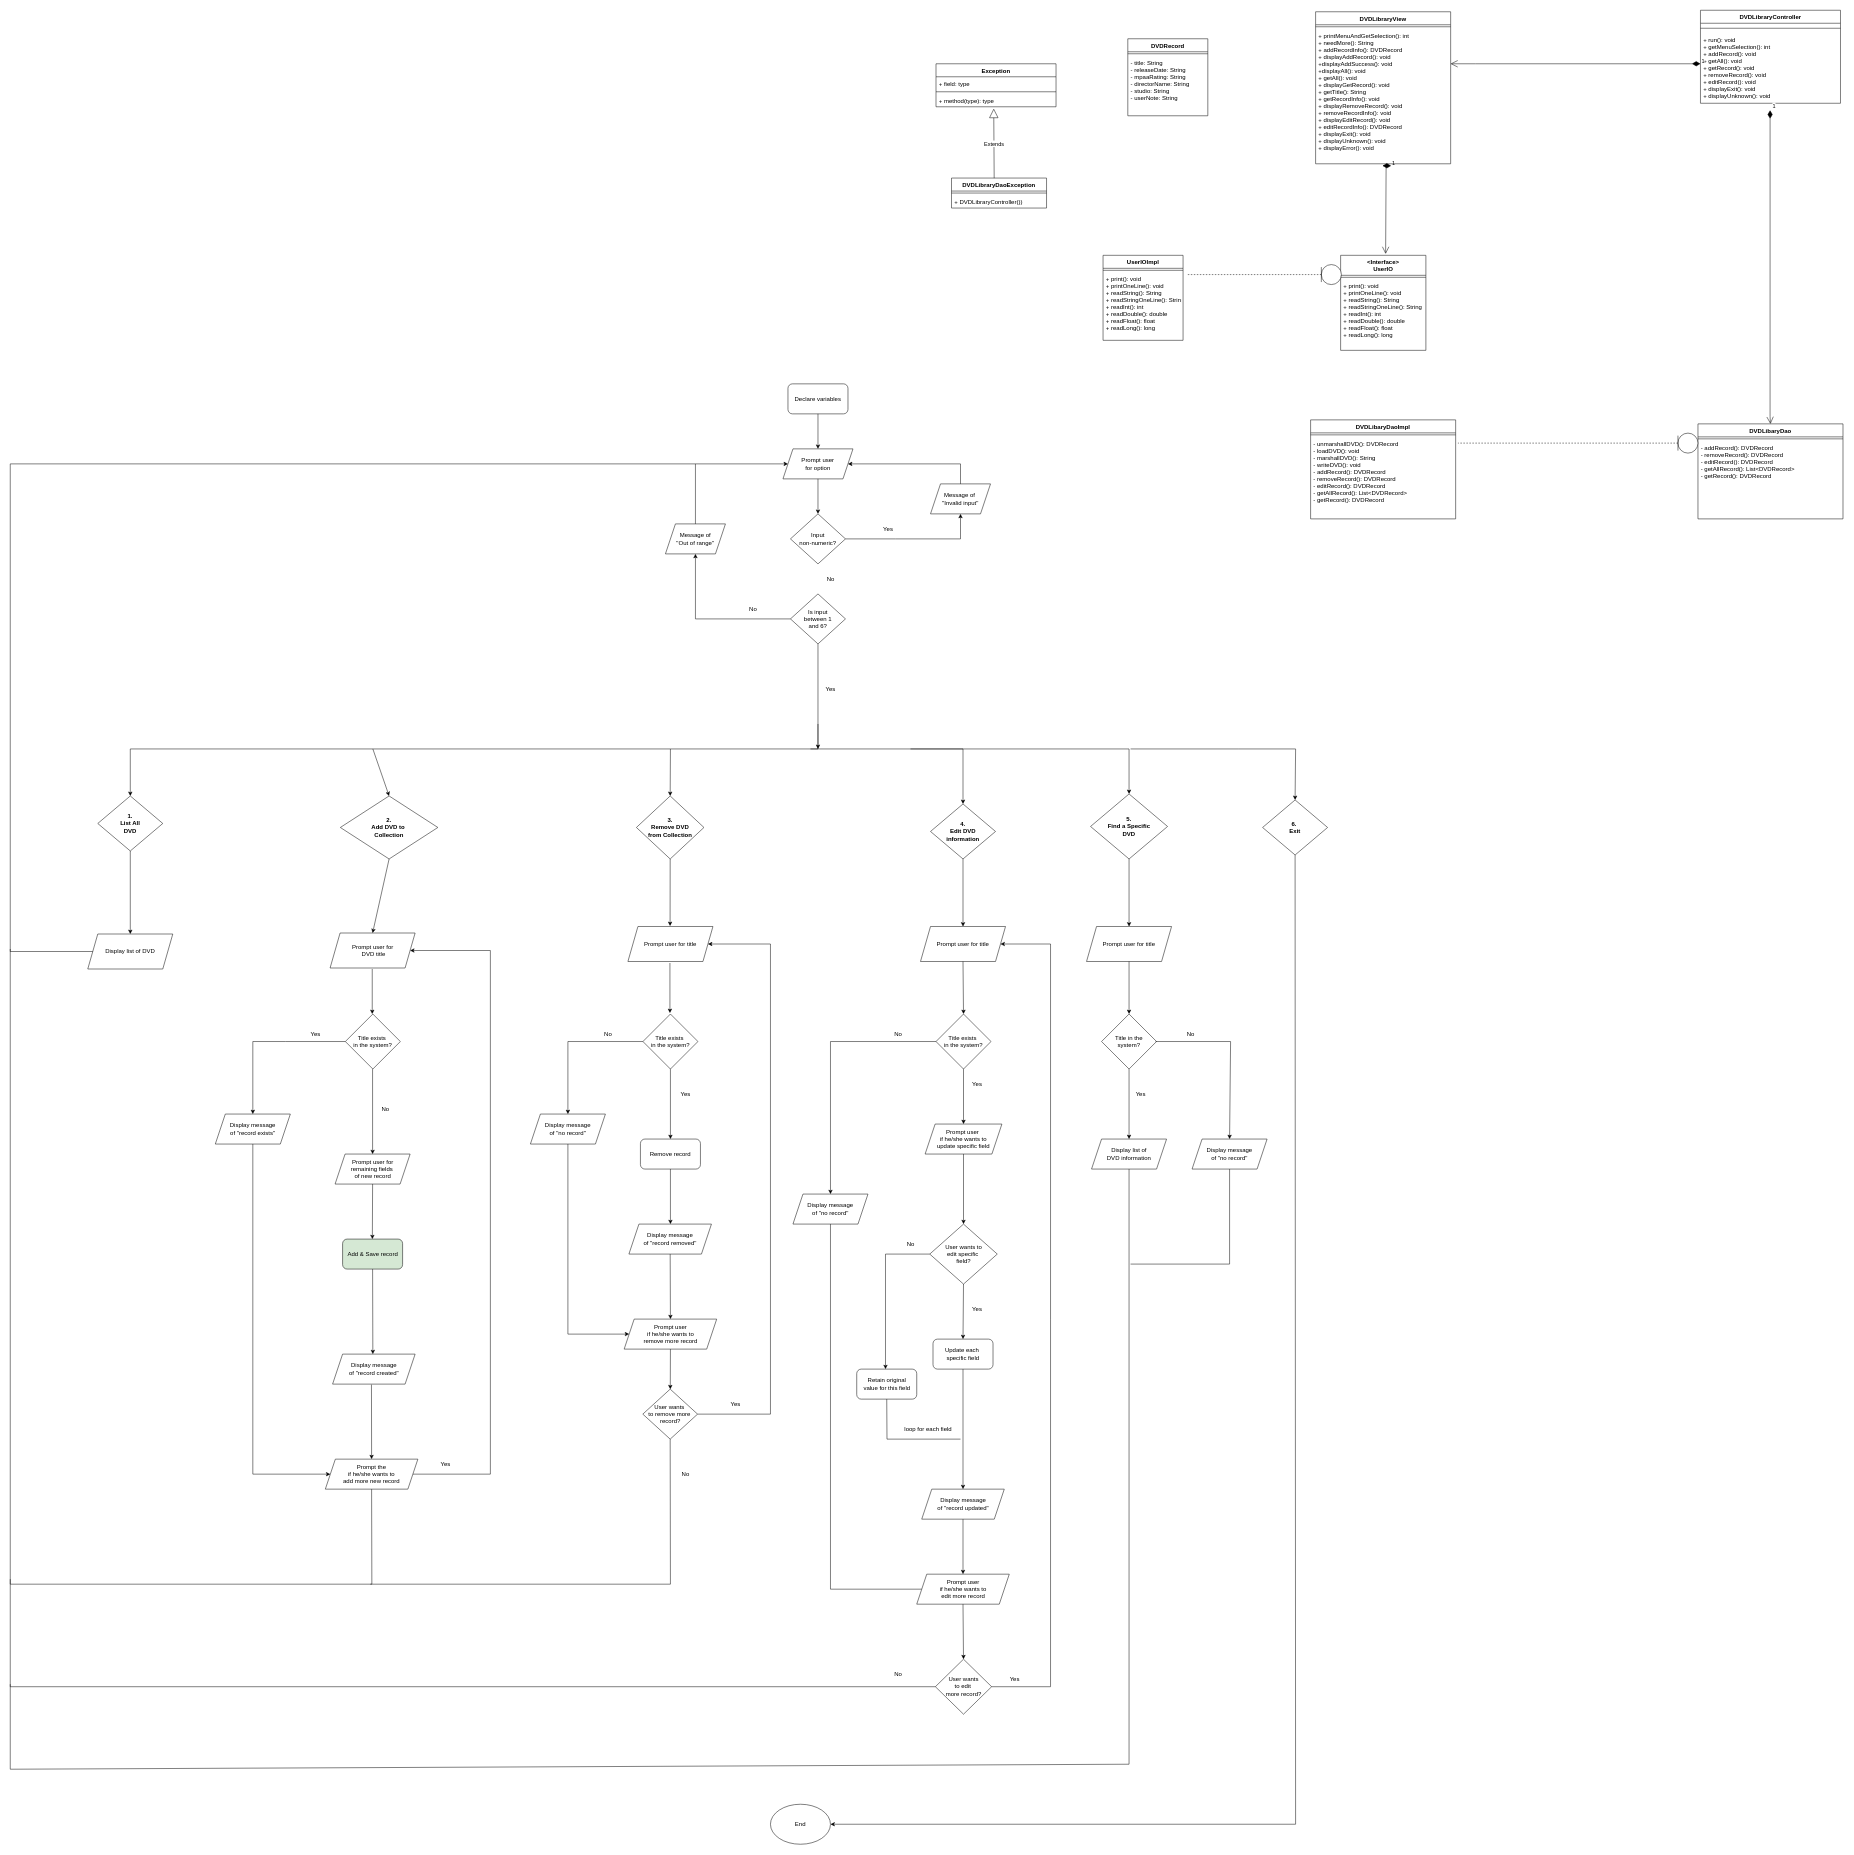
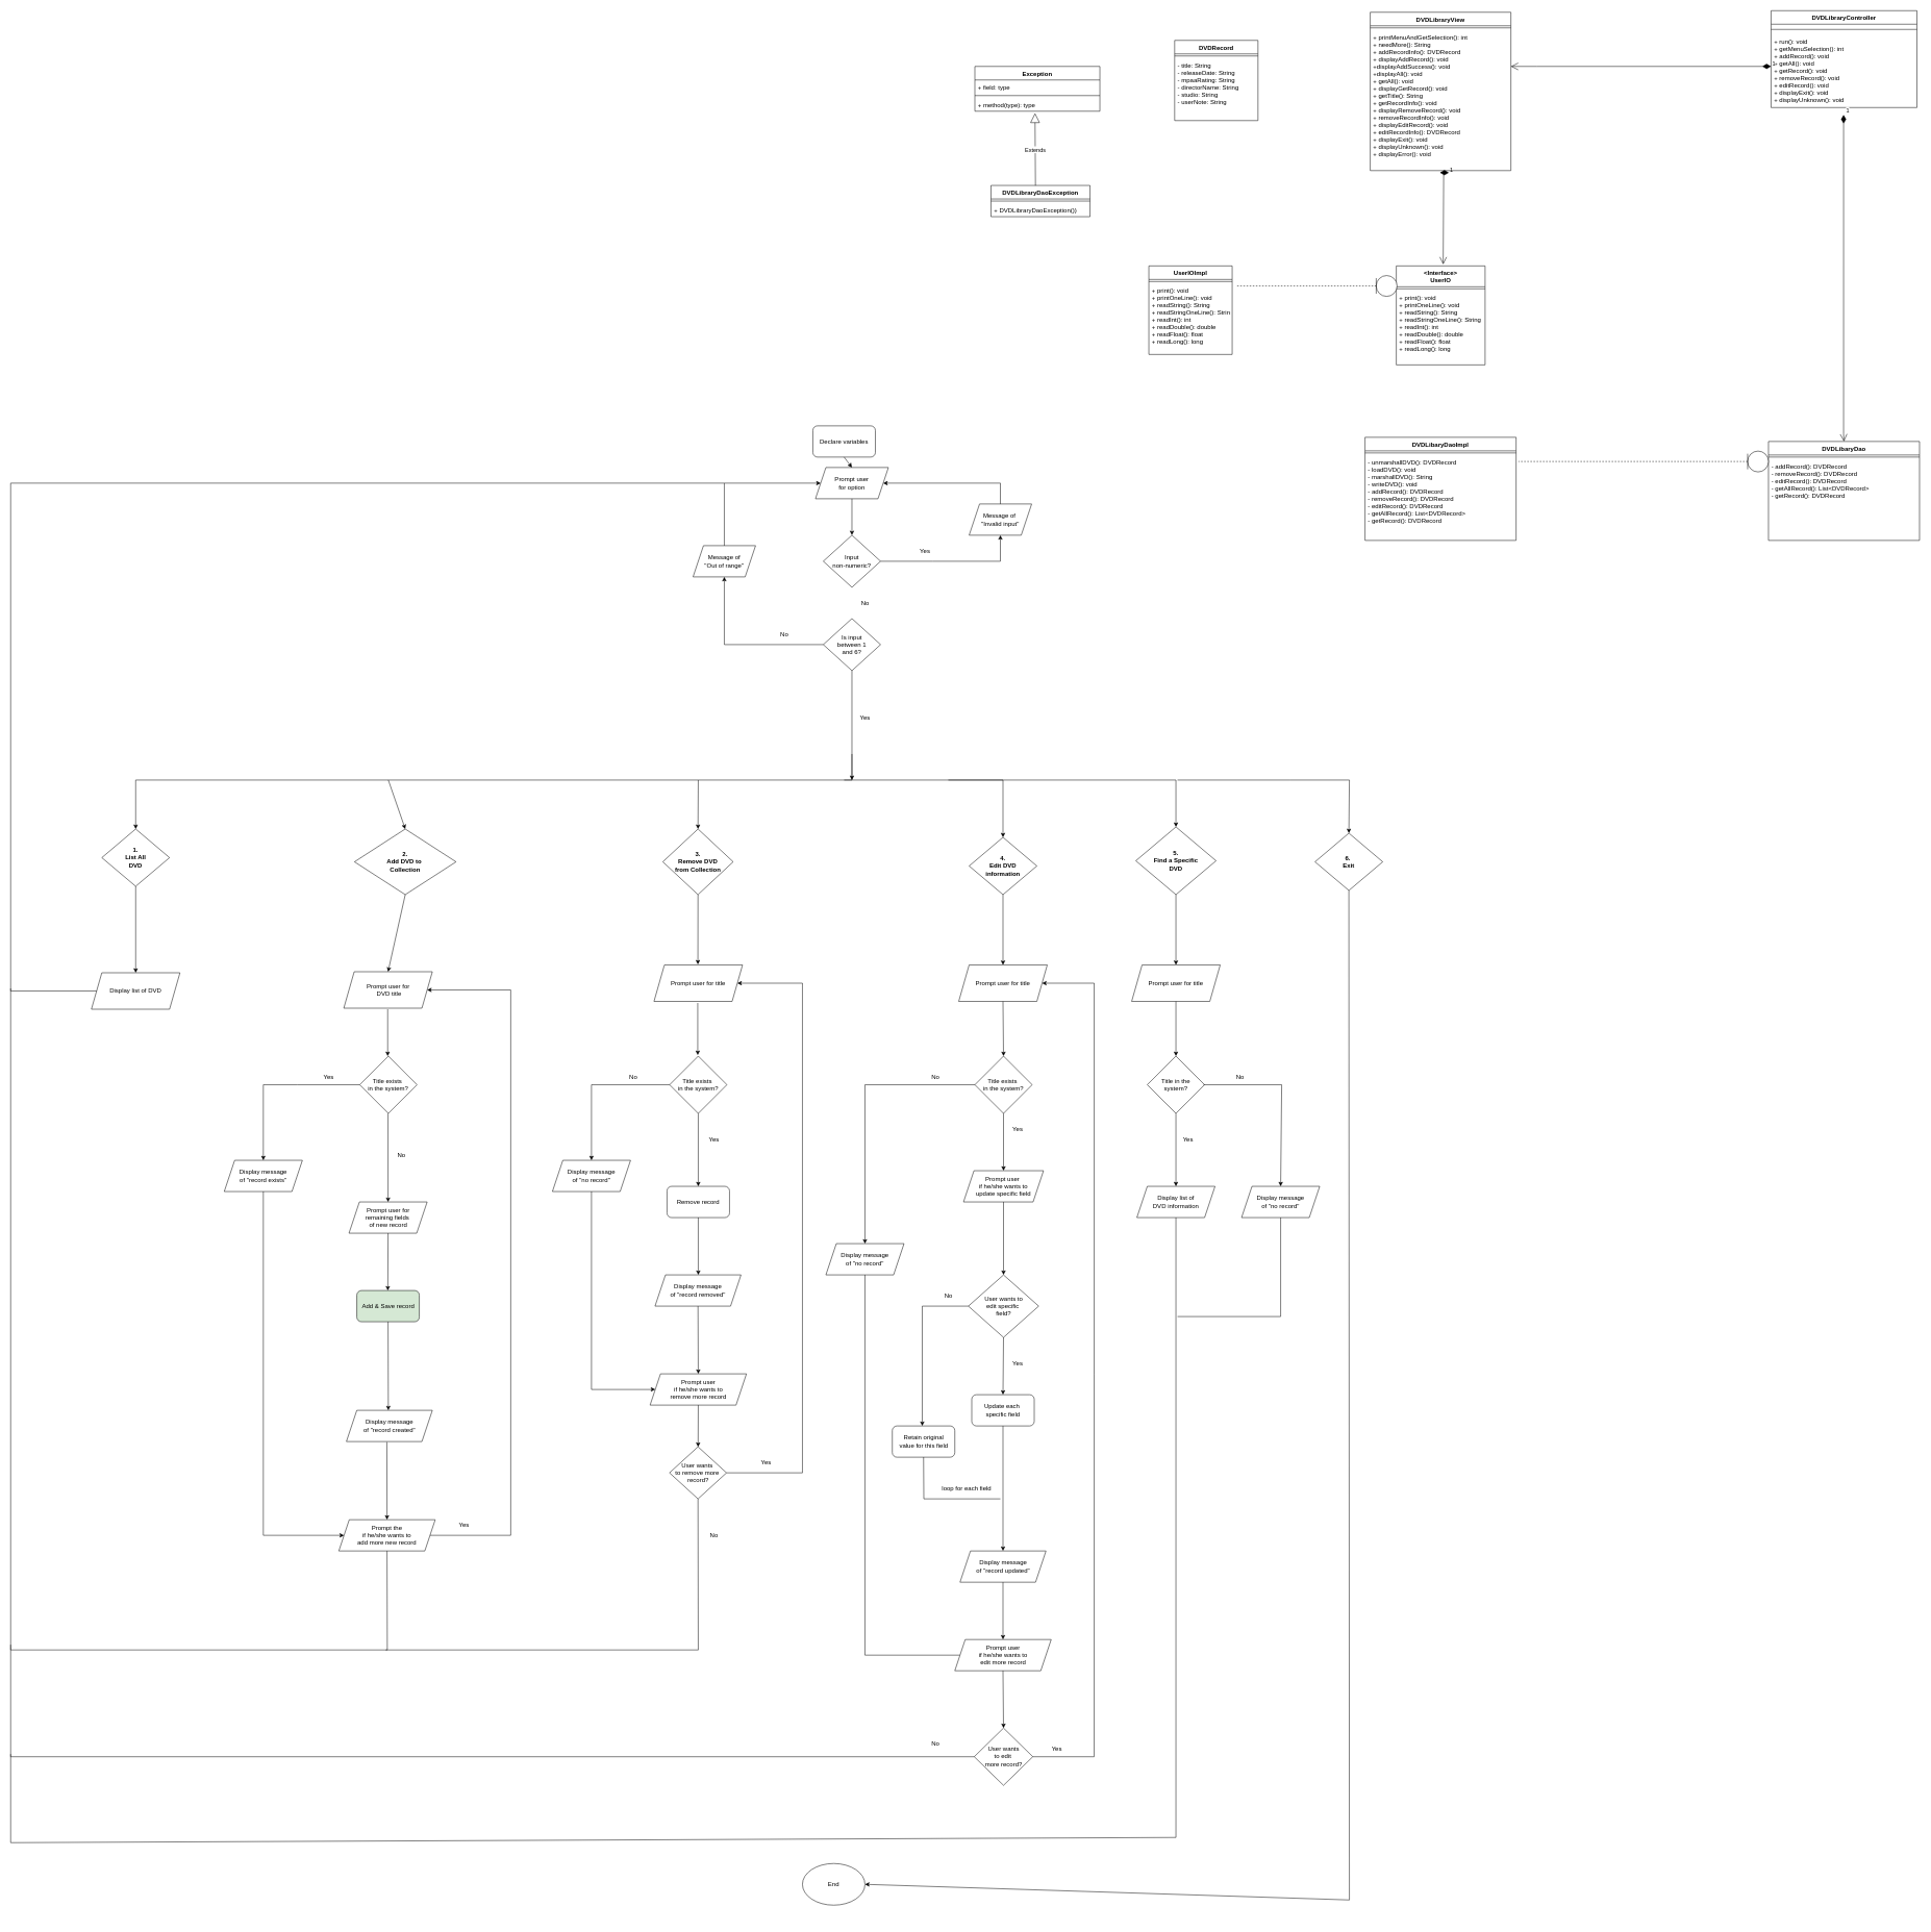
- <mxCell id="87" value="+ DVDLibraryController())" style="text;strokeColor=none;fillColor=none;align=left;verticalAlign=top;spacingLeft=4;spacingRight=4;overflow=hidden;rotatable=0;points=[[0,0.5],[1,0.5]];portConstraint=eastwest;" parent="85" vertex="1"><mxGeometry y="34" width="190" height="26" as="geometry" /></mxCell>
+ <mxCell id="87" value="+ DVDLibraryDaoException())" style="text;strokeColor=none;fillColor=none;align=left;verticalAlign=top;spacingLeft=4;spacingRight=4;overflow=hidden;rotatable=0;points=[[0,0.5],[1,0.5]];portConstraint=eastwest;" parent="85" vertex="1"><mxGeometry y="34" width="190" height="26" as="geometry" /></mxCell>
- <mxCell id="2" value="Declare variables" style="rounded=1;whiteSpace=wrap;html=1;" parent="1" vertex="1"><mxGeometry x="1575" y="767" width="120" height="60" as="geometry" /></mxCell>
+ <mxCell id="2" value="Declare variables" style="rounded=1;whiteSpace=wrap;html=1;" parent="1" vertex="1"><mxGeometry x="1560" y="817" width="120" height="60" as="geometry" /></mxCell>
- <mxCell id="18" value="End" style="ellipse;whiteSpace=wrap;html=1;" parent="1" vertex="1"><mxGeometry x="1540" y="3607" width="120" height="80" as="geometry" /></mxCell>
+ <mxCell id="18" value="End" style="ellipse;whiteSpace=wrap;html=1;" parent="1" vertex="1"><mxGeometry x="1540" y="3577" width="120" height="80" as="geometry" /></mxCell>
